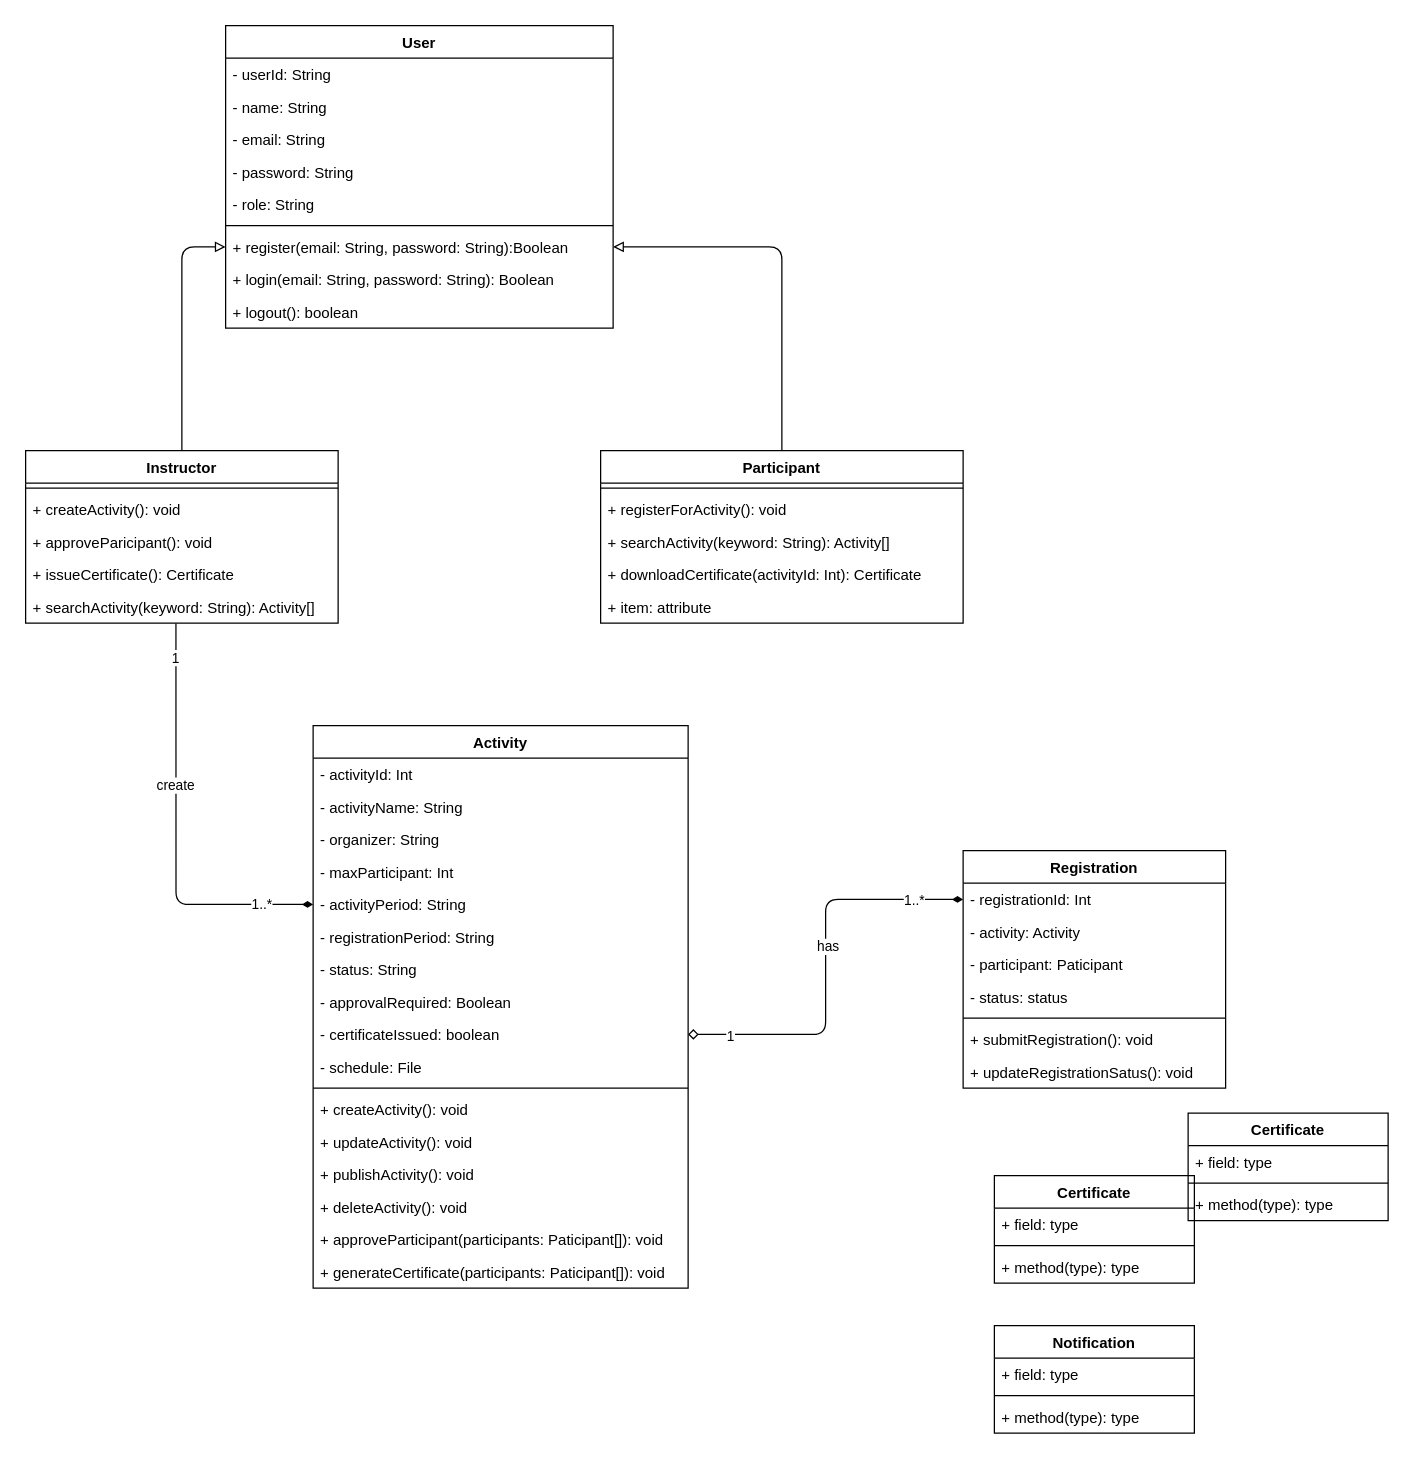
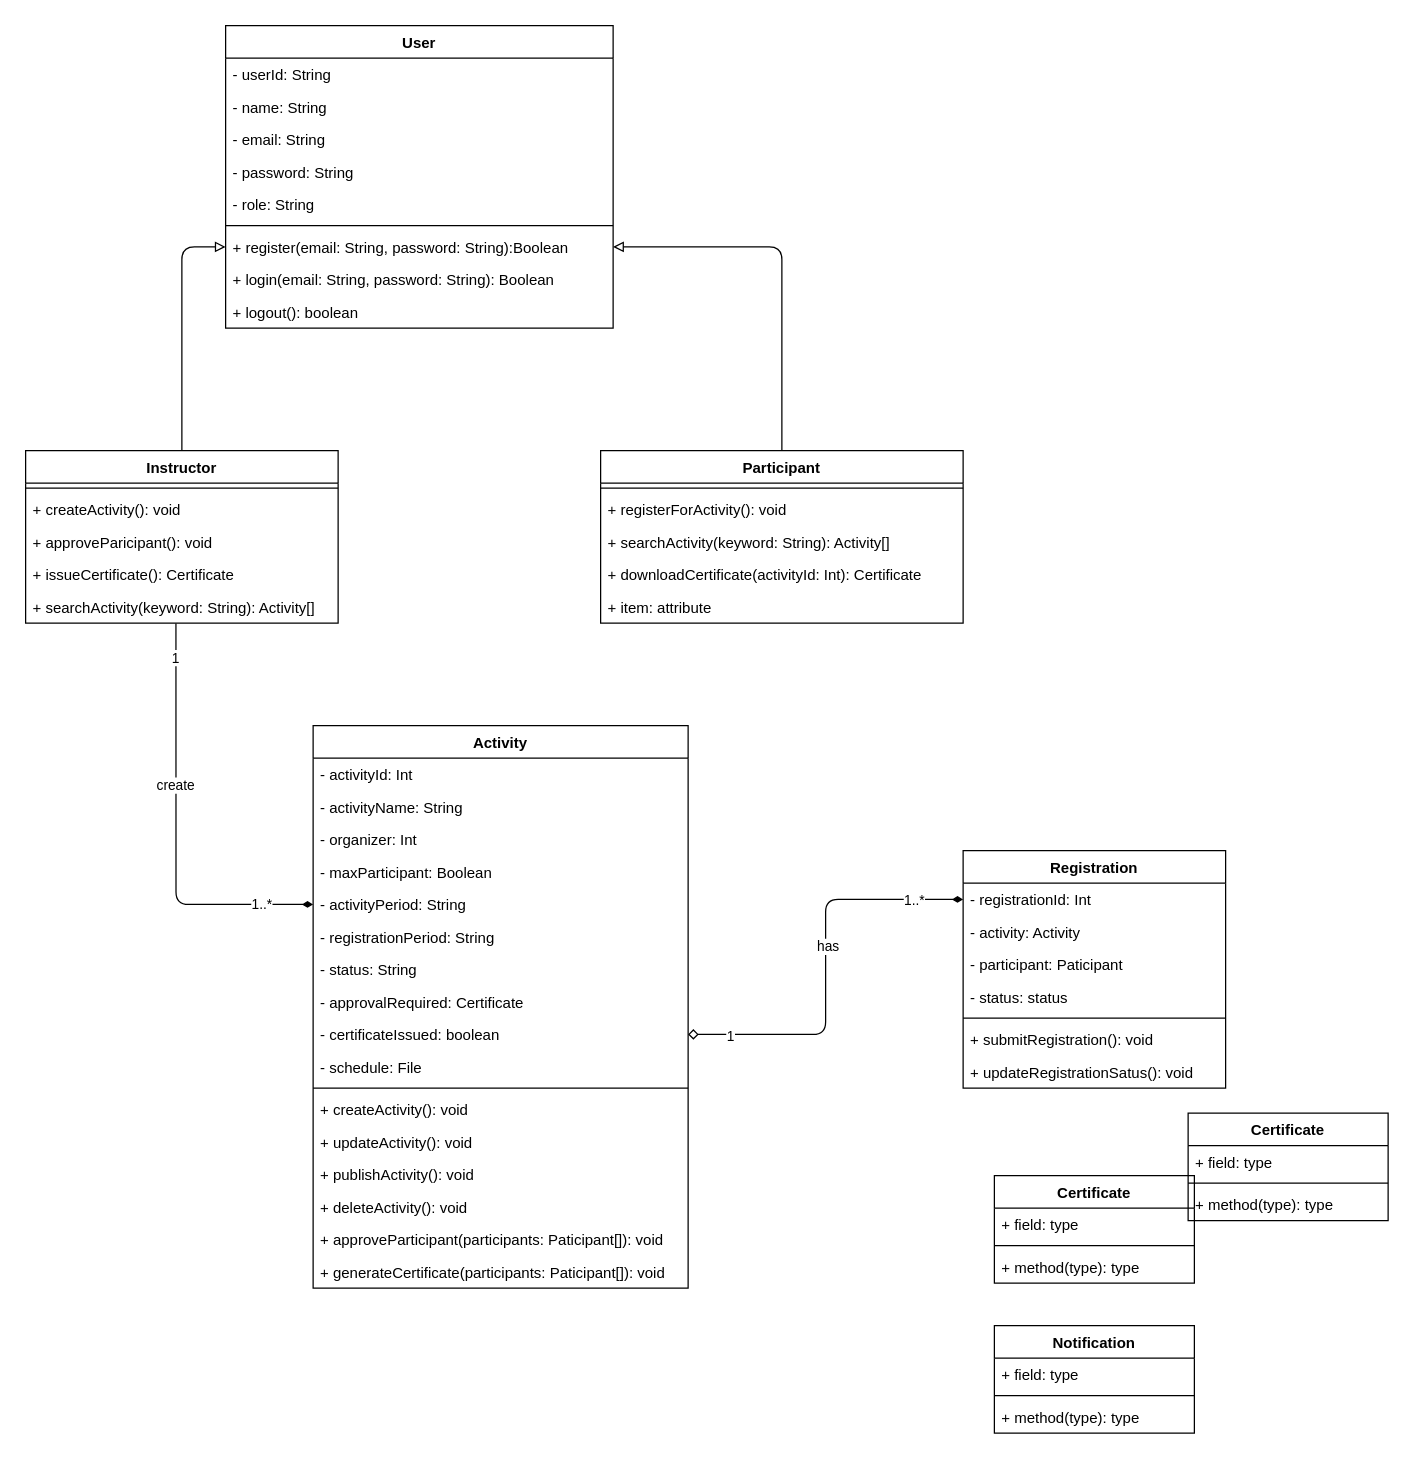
- <mxCell id="29" value="- organizer: String" style="text;strokeColor=none;fillColor=none;align=left;verticalAlign=top;spacingLeft=4;spacingRight=4;overflow=hidden;rotatable=0;points=[[0,0.5],[1,0.5]];portConstraint=eastwest;" vertex="1" parent="26"><mxGeometry y="78" width="300" height="26" as="geometry" /></mxCell>
+ <mxCell id="29" value="- organizer: Int" style="text;strokeColor=none;fillColor=none;align=left;verticalAlign=top;spacingLeft=4;spacingRight=4;overflow=hidden;rotatable=0;points=[[0,0.5],[1,0.5]];portConstraint=eastwest;" vertex="1" parent="26"><mxGeometry y="78" width="300" height="26" as="geometry" /></mxCell>
- <mxCell id="30" value="- maxParticipant: Int" style="text;strokeColor=none;fillColor=none;align=left;verticalAlign=top;spacingLeft=4;spacingRight=4;overflow=hidden;rotatable=0;points=[[0,0.5],[1,0.5]];portConstraint=eastwest;" vertex="1" parent="26"><mxGeometry y="104" width="300" height="26" as="geometry" /></mxCell>
+ <mxCell id="30" value="- maxParticipant: Boolean" style="text;strokeColor=none;fillColor=none;align=left;verticalAlign=top;spacingLeft=4;spacingRight=4;overflow=hidden;rotatable=0;points=[[0,0.5],[1,0.5]];portConstraint=eastwest;" vertex="1" parent="26"><mxGeometry y="104" width="300" height="26" as="geometry" /></mxCell>
- <mxCell id="34" value="- approvalRequired: Boolean" style="text;strokeColor=none;fillColor=none;align=left;verticalAlign=top;spacingLeft=4;spacingRight=4;overflow=hidden;rotatable=0;points=[[0,0.5],[1,0.5]];portConstraint=eastwest;" vertex="1" parent="26"><mxGeometry y="208" width="300" height="26" as="geometry" /></mxCell>
+ <mxCell id="34" value="- approvalRequired: Certificate" style="text;strokeColor=none;fillColor=none;align=left;verticalAlign=top;spacingLeft=4;spacingRight=4;overflow=hidden;rotatable=0;points=[[0,0.5],[1,0.5]];portConstraint=eastwest;" vertex="1" parent="26"><mxGeometry y="208" width="300" height="26" as="geometry" /></mxCell>
